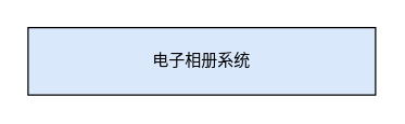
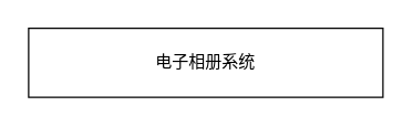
- <mxCell id="2" value="电子相册系统" style="rounded=0;whiteSpace=wrap;html=1;fillColor=#dae8fc;" vertex="1" parent="1"><mxGeometry x="20" y="20" width="256" height="50" as="geometry" /></mxCell>
+ <mxCell id="2" value="电子相册系统" style="rounded=0;whiteSpace=wrap;html=1;" vertex="1" parent="1"><mxGeometry x="20" y="20" width="256" height="50" as="geometry" /></mxCell>
